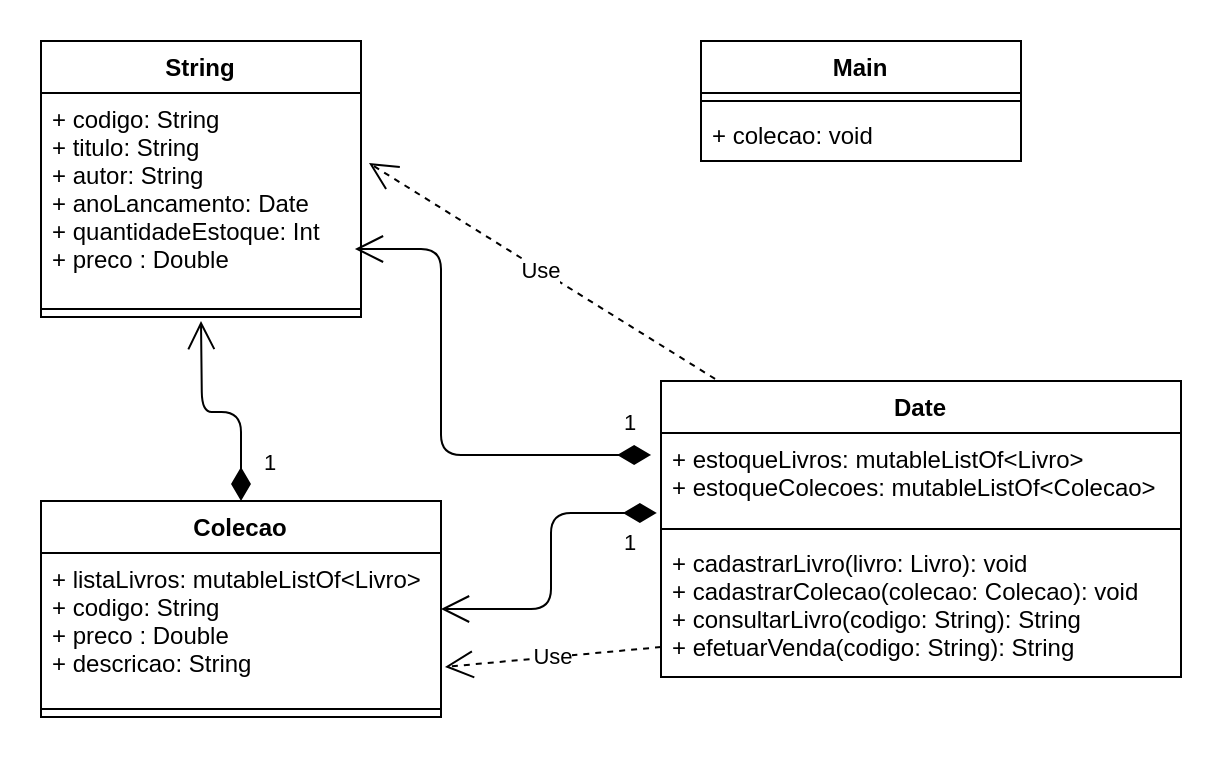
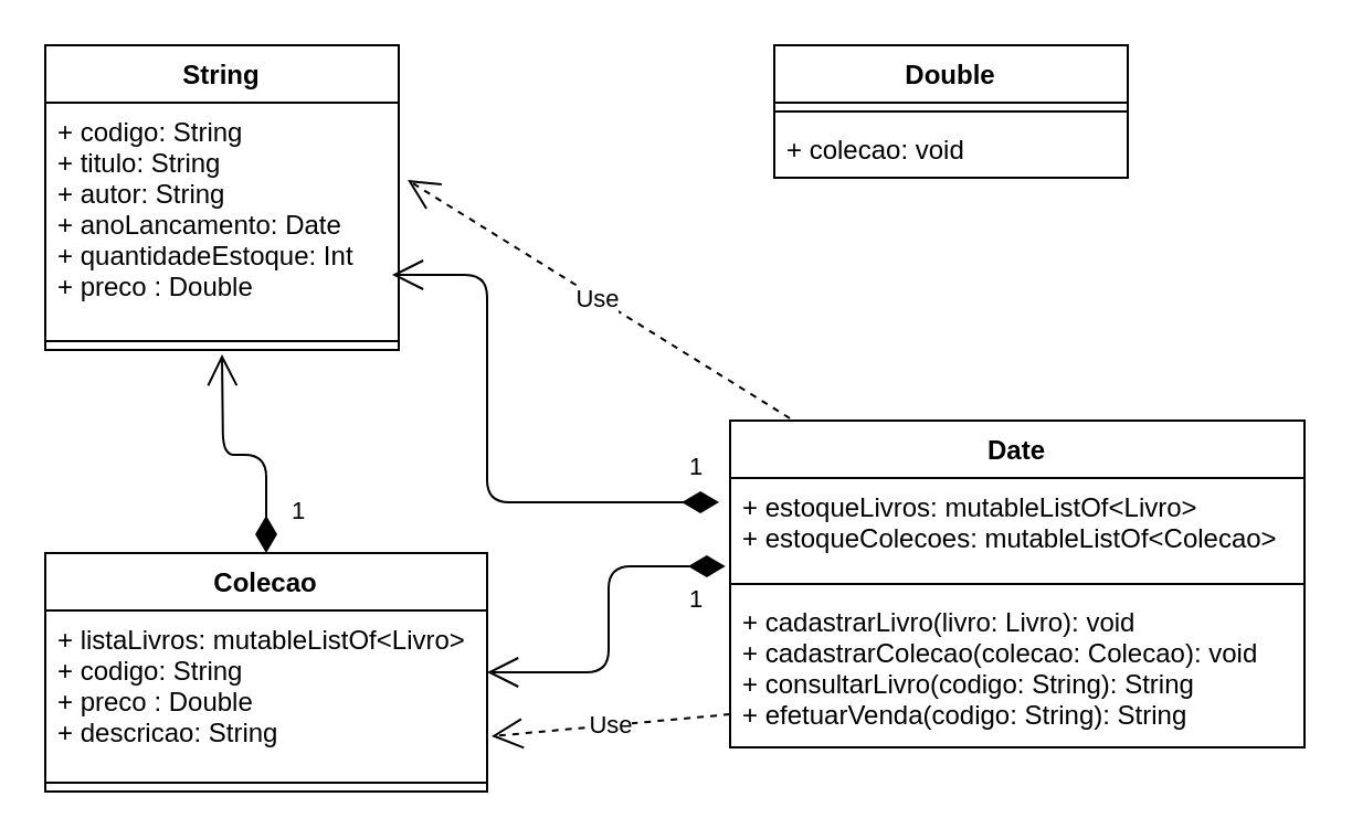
- <mxCell id="17" value="Main" style="swimlane;fontStyle=1;align=center;verticalAlign=top;childLayout=stackLayout;horizontal=1;startSize=26;horizontalStack=0;resizeParent=1;resizeParentMax=0;resizeLast=0;collapsible=1;marginBottom=0;" vertex="1" parent="1"><mxGeometry x="350" y="20" width="160" height="60" as="geometry" /></mxCell>
+ <mxCell id="17" value="Double" style="swimlane;fontStyle=1;align=center;verticalAlign=top;childLayout=stackLayout;horizontal=1;startSize=26;horizontalStack=0;resizeParent=1;resizeParentMax=0;resizeLast=0;collapsible=1;marginBottom=0;" vertex="1" parent="1"><mxGeometry x="350" y="20" width="160" height="60" as="geometry" /></mxCell>
